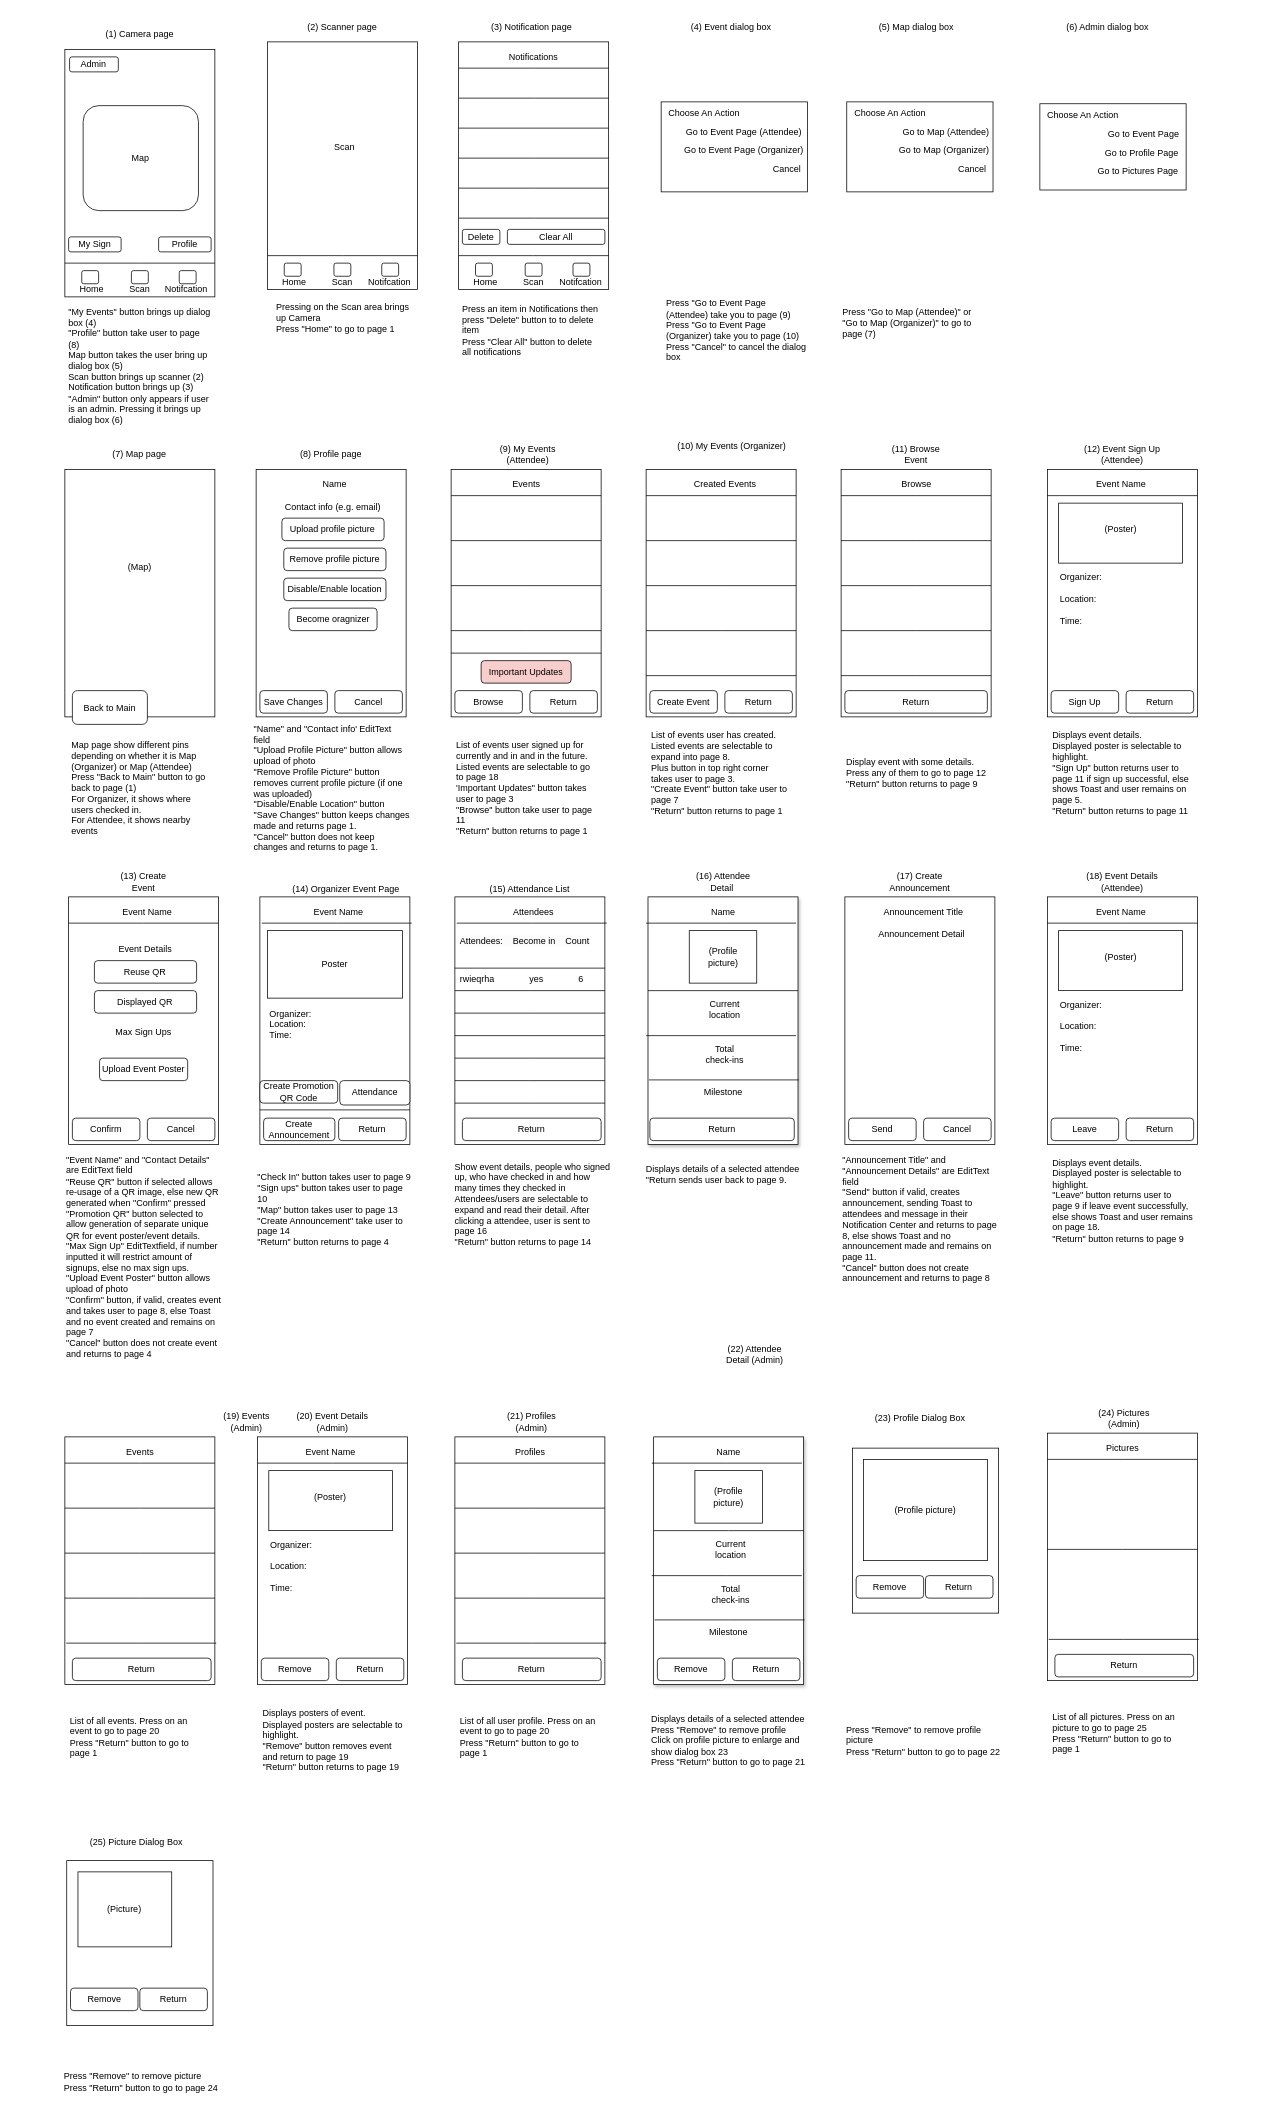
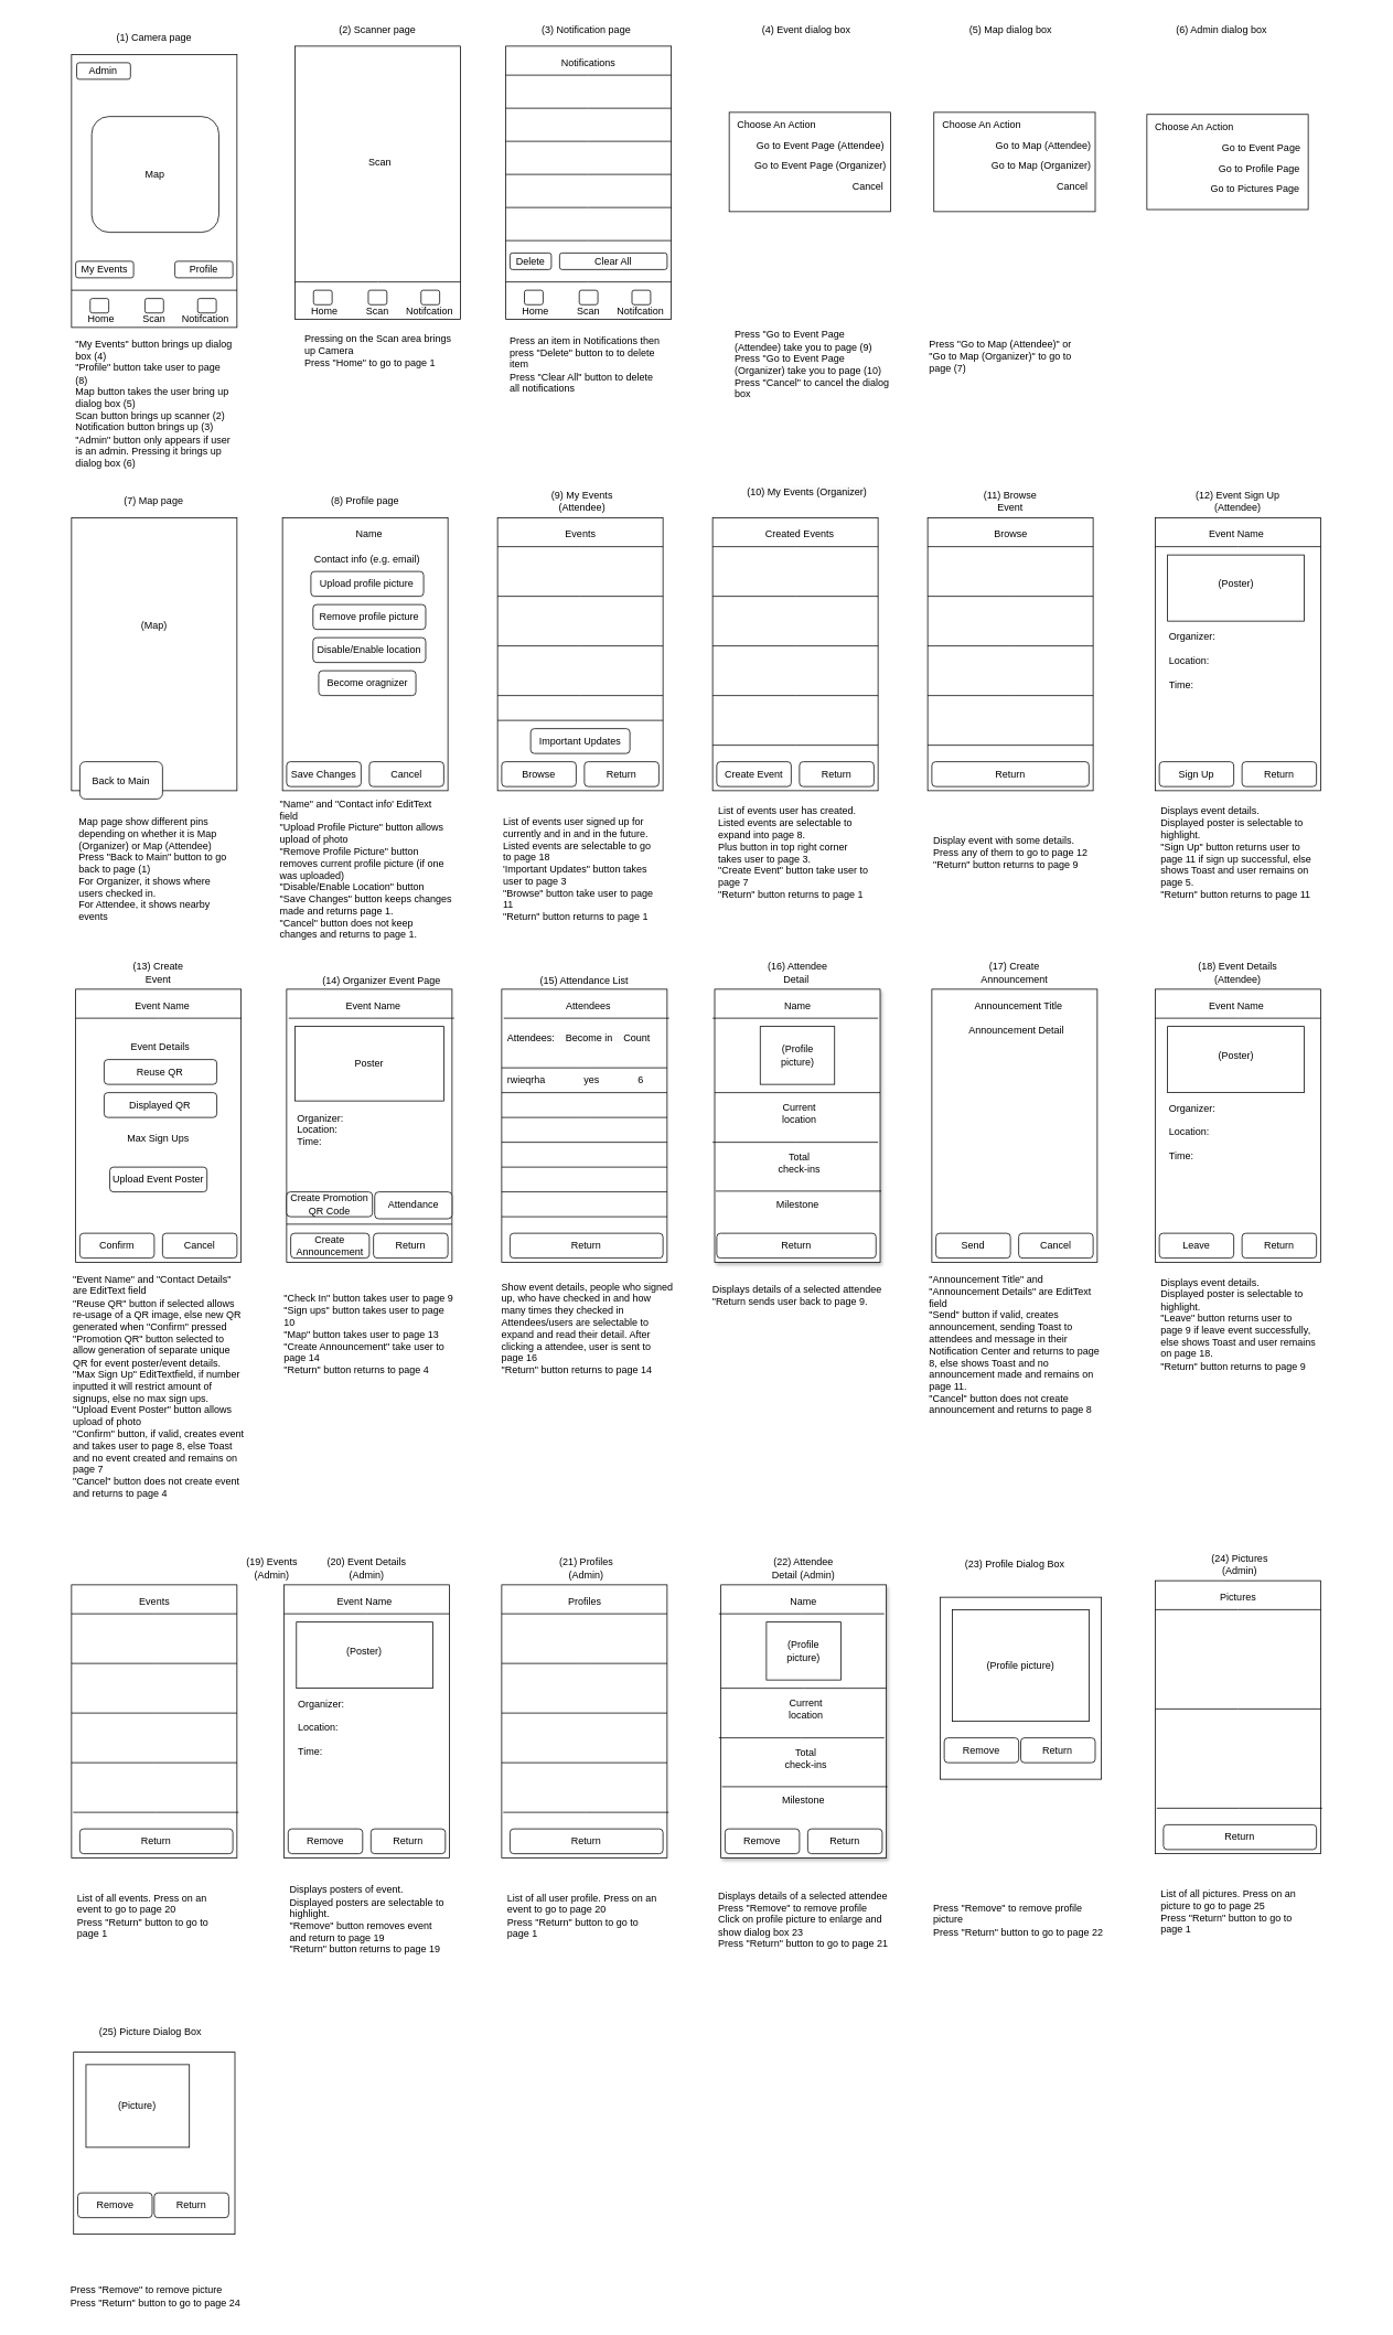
- <mxCell id="12" value="My Sign" style="text;html=1;align=center;verticalAlign=middle;whiteSpace=wrap;rounded=0;" parent="1" vertex="1"><mxGeometry x="80.99" y="310" width="90" height="30" as="geometry" /></mxCell>
+ <mxCell id="12" value="My Events" style="text;html=1;align=center;verticalAlign=middle;whiteSpace=wrap;rounded=0;" parent="1" vertex="1"><mxGeometry x="80.99" y="310" width="90" height="30" as="geometry" /></mxCell>
- <mxCell id="29" value="Important Updates" style="rounded=1;whiteSpace=wrap;html=1;fillColor=#f8cecc;" parent="1" vertex="1"><mxGeometry x="641" y="880" width="120" height="30" as="geometry" /></mxCell>
+ <mxCell id="29" value="Important Updates" style="rounded=1;whiteSpace=wrap;html=1;" parent="1" vertex="1"><mxGeometry x="641" y="880" width="120" height="30" as="geometry" /></mxCell>
- <mxCell id="239" value="(22) Attendee Detail (Admin)" style="text;html=1;align=center;verticalAlign=middle;whiteSpace=wrap;rounded=0;" vertex="1" parent="1"><mxGeometry x="961.03" y="1790" width="90" height="30" as="geometry" /></mxCell>
+ <mxCell id="239" value="(22) Attendee Detail (Admin)" style="text;html=1;align=center;verticalAlign=middle;whiteSpace=wrap;rounded=0;" vertex="1" parent="1"><mxGeometry x="926.03" y="1880" width="90" height="30" as="geometry" /></mxCell>
